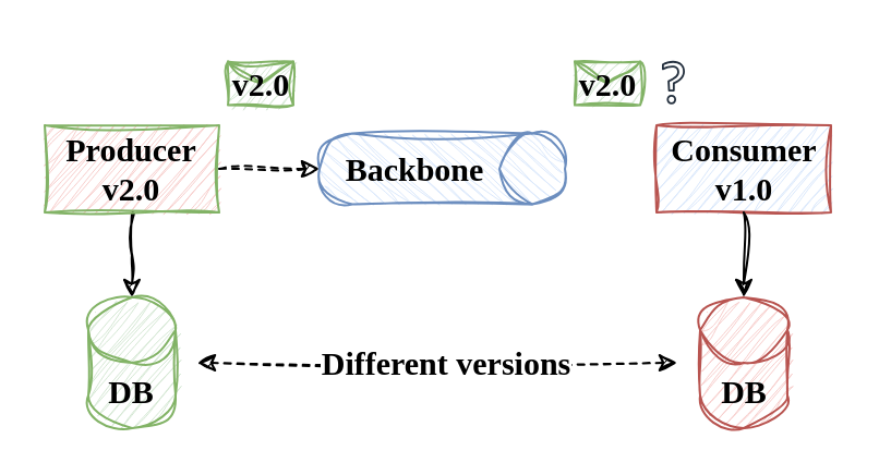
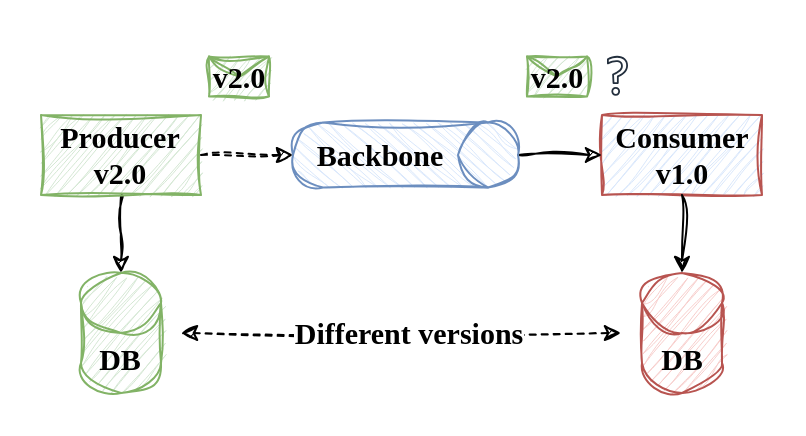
- <mxCell id="3" value="&lt;b style=&quot;font-size: 15px;&quot;&gt;Producer&lt;br&gt;v2.0&lt;br&gt;&lt;/b&gt;" style="rounded=0;whiteSpace=wrap;html=1;sketch=1;hachureGap=4;jiggle=2;curveFitting=1;fontFamily=Architects Daughter;fontSource=https%3A%2F%2Ffonts.googleapis.com%2Fcss%3Ffamily%3DArchitects%2BDaughter;fontSize=15;fillColor=#f8cecc;strokeColor=#82b366;" parent="1" vertex="1"><mxGeometry x="20" y="57" width="80" height="40" as="geometry" /></mxCell>
+ <mxCell id="3" value="&lt;b style=&quot;font-size: 15px;&quot;&gt;Producer&lt;br&gt;v2.0&lt;br&gt;&lt;/b&gt;" style="rounded=0;whiteSpace=wrap;html=1;sketch=1;hachureGap=4;jiggle=2;curveFitting=1;fontFamily=Architects Daughter;fontSource=https%3A%2F%2Ffonts.googleapis.com%2Fcss%3Ffamily%3DArchitects%2BDaughter;fontSize=15;fillColor=#d5e8d4;strokeColor=#82b366;" parent="1" vertex="1"><mxGeometry x="20" y="57" width="80" height="40" as="geometry" /></mxCell>
+ <mxCell id="7" style="edgeStyle=orthogonalEdgeStyle;rounded=0;sketch=1;hachureGap=4;jiggle=2;curveFitting=1;orthogonalLoop=1;jettySize=auto;html=1;exitX=0.5;exitY=0;exitDx=0;exitDy=0;exitPerimeter=0;entryX=0;entryY=0.5;entryDx=0;entryDy=0;fontFamily=Architects Daughter;fontSource=https%3A%2F%2Ffonts.googleapis.com%2Fcss%3Ffamily%3DArchitects%2BDaughter;fontSize=16;" parent="1" source="8" target="5" edge="1"><mxGeometry relative="1" as="geometry" /></mxCell>
